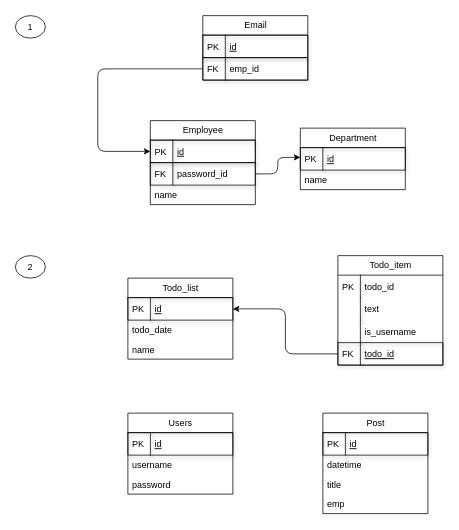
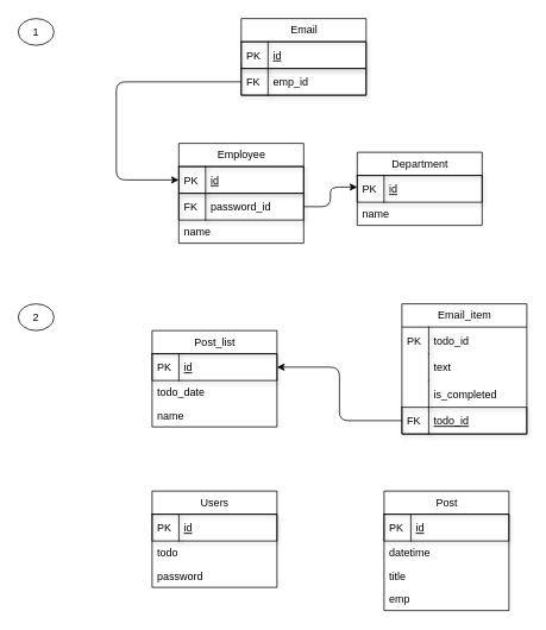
- <mxCell id="26" value="Todo_item" style="swimlane;fontStyle=0;childLayout=stackLayout;horizontal=1;startSize=26;fillColor=none;horizontalStack=0;resizeParent=1;resizeParentMax=0;resizeLast=0;collapsible=1;marginBottom=0;html=1;" vertex="1" parent="1"><mxGeometry x="450" y="340" width="140" height="146" as="geometry" /></mxCell>
+ <mxCell id="26" value="Email_item" style="swimlane;fontStyle=0;childLayout=stackLayout;horizontal=1;startSize=26;fillColor=none;horizontalStack=0;resizeParent=1;resizeParentMax=0;resizeLast=0;collapsible=1;marginBottom=0;html=1;" vertex="1" parent="1"><mxGeometry x="450" y="340" width="140" height="146" as="geometry" /></mxCell>
- <mxCell id="21" value="Todo_list" style="swimlane;fontStyle=0;childLayout=stackLayout;horizontal=1;startSize=26;fillColor=none;horizontalStack=0;resizeParent=1;resizeParentMax=0;resizeLast=0;collapsible=1;marginBottom=0;html=1;" vertex="1" parent="1"><mxGeometry x="170" y="370" width="140" height="108" as="geometry" /></mxCell>
+ <mxCell id="21" value="Post_list" style="swimlane;fontStyle=0;childLayout=stackLayout;horizontal=1;startSize=26;fillColor=none;horizontalStack=0;resizeParent=1;resizeParentMax=0;resizeLast=0;collapsible=1;marginBottom=0;html=1;" vertex="1" parent="1"><mxGeometry x="170" y="370" width="140" height="108" as="geometry" /></mxCell>
- <mxCell id="31" value="is_username" style="shape=partialRectangle;fillColor=none;align=left;verticalAlign=middle;strokeColor=none;spacingLeft=34;rotatable=0;points=[[0,0.5],[1,0.5]];portConstraint=eastwest;dropTarget=0;shadow=1;labelBorderColor=none;sketch=0;fontStyle=0" vertex="1" parent="26"><mxGeometry y="86" width="140" height="30" as="geometry" /></mxCell>
+ <mxCell id="31" value="is_completed" style="shape=partialRectangle;fillColor=none;align=left;verticalAlign=middle;strokeColor=none;spacingLeft=34;rotatable=0;points=[[0,0.5],[1,0.5]];portConstraint=eastwest;dropTarget=0;shadow=1;labelBorderColor=none;sketch=0;fontStyle=0" vertex="1" parent="26"><mxGeometry y="86" width="140" height="30" as="geometry" /></mxCell>
- <mxCell id="39" value="username" style="text;strokeColor=none;fillColor=none;align=left;verticalAlign=top;spacingLeft=4;spacingRight=4;overflow=hidden;rotatable=0;points=[[0,0.5],[1,0.5]];portConstraint=eastwest;whiteSpace=wrap;html=1;" vertex="1" parent="36"><mxGeometry y="56" width="140" height="26" as="geometry" /></mxCell>
+ <mxCell id="39" value="todo" style="text;strokeColor=none;fillColor=none;align=left;verticalAlign=top;spacingLeft=4;spacingRight=4;overflow=hidden;rotatable=0;points=[[0,0.5],[1,0.5]];portConstraint=eastwest;whiteSpace=wrap;html=1;" vertex="1" parent="36"><mxGeometry y="56" width="140" height="26" as="geometry" /></mxCell>
